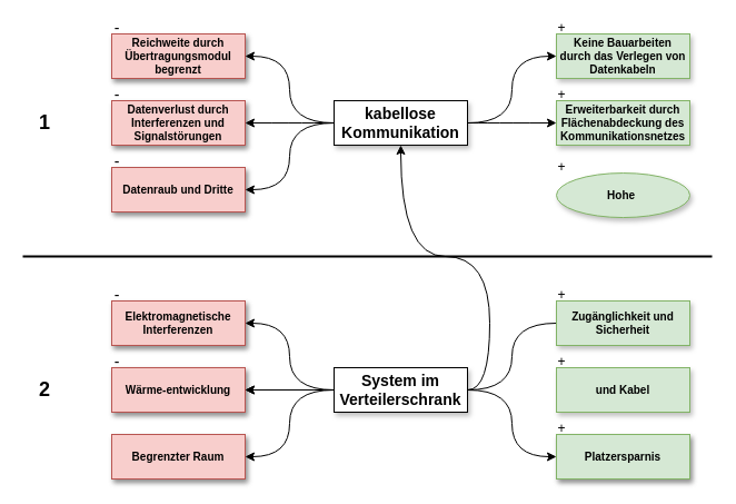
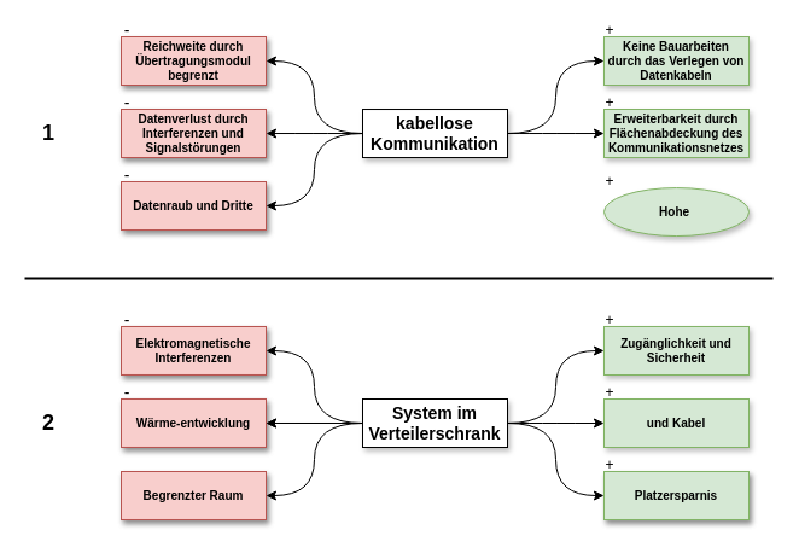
- <mxCell id="4" style="edgeStyle=orthogonalEdgeStyle;rounded=0;orthogonalLoop=1;jettySize=auto;html=1;exitX=1;exitY=0.5;exitDx=0;exitDy=0;curved=1;" edge="1" parent="1" source="8" target="27"><mxGeometry relative="1" as="geometry" /></mxCell>
+ <mxCell id="4" style="edgeStyle=orthogonalEdgeStyle;rounded=0;orthogonalLoop=1;jettySize=auto;html=1;exitX=1;exitY=0.5;exitDx=0;exitDy=0;entryX=0;entryY=0.5;entryDx=0;entryDy=0;curved=1;" edge="1" parent="1" source="8" target="10"><mxGeometry relative="1" as="geometry" /></mxCell>
- <mxCell id="6" style="edgeStyle=orthogonalEdgeStyle;rounded=0;orthogonalLoop=1;jettySize=auto;html=1;exitX=1;exitY=0.5;exitDx=0;exitDy=0;entryX=0;entryY=0.5;entryDx=0;entryDy=0;curved=1;endArrow=none;" edge="1" parent="1" source="8" target="11"><mxGeometry relative="1" as="geometry" /></mxCell>
+ <mxCell id="6" style="edgeStyle=orthogonalEdgeStyle;rounded=0;orthogonalLoop=1;jettySize=auto;html=1;exitX=1;exitY=0.5;exitDx=0;exitDy=0;entryX=0;entryY=0.5;entryDx=0;entryDy=0;curved=1;" edge="1" parent="1" source="8" target="11"><mxGeometry relative="1" as="geometry" /></mxCell>
